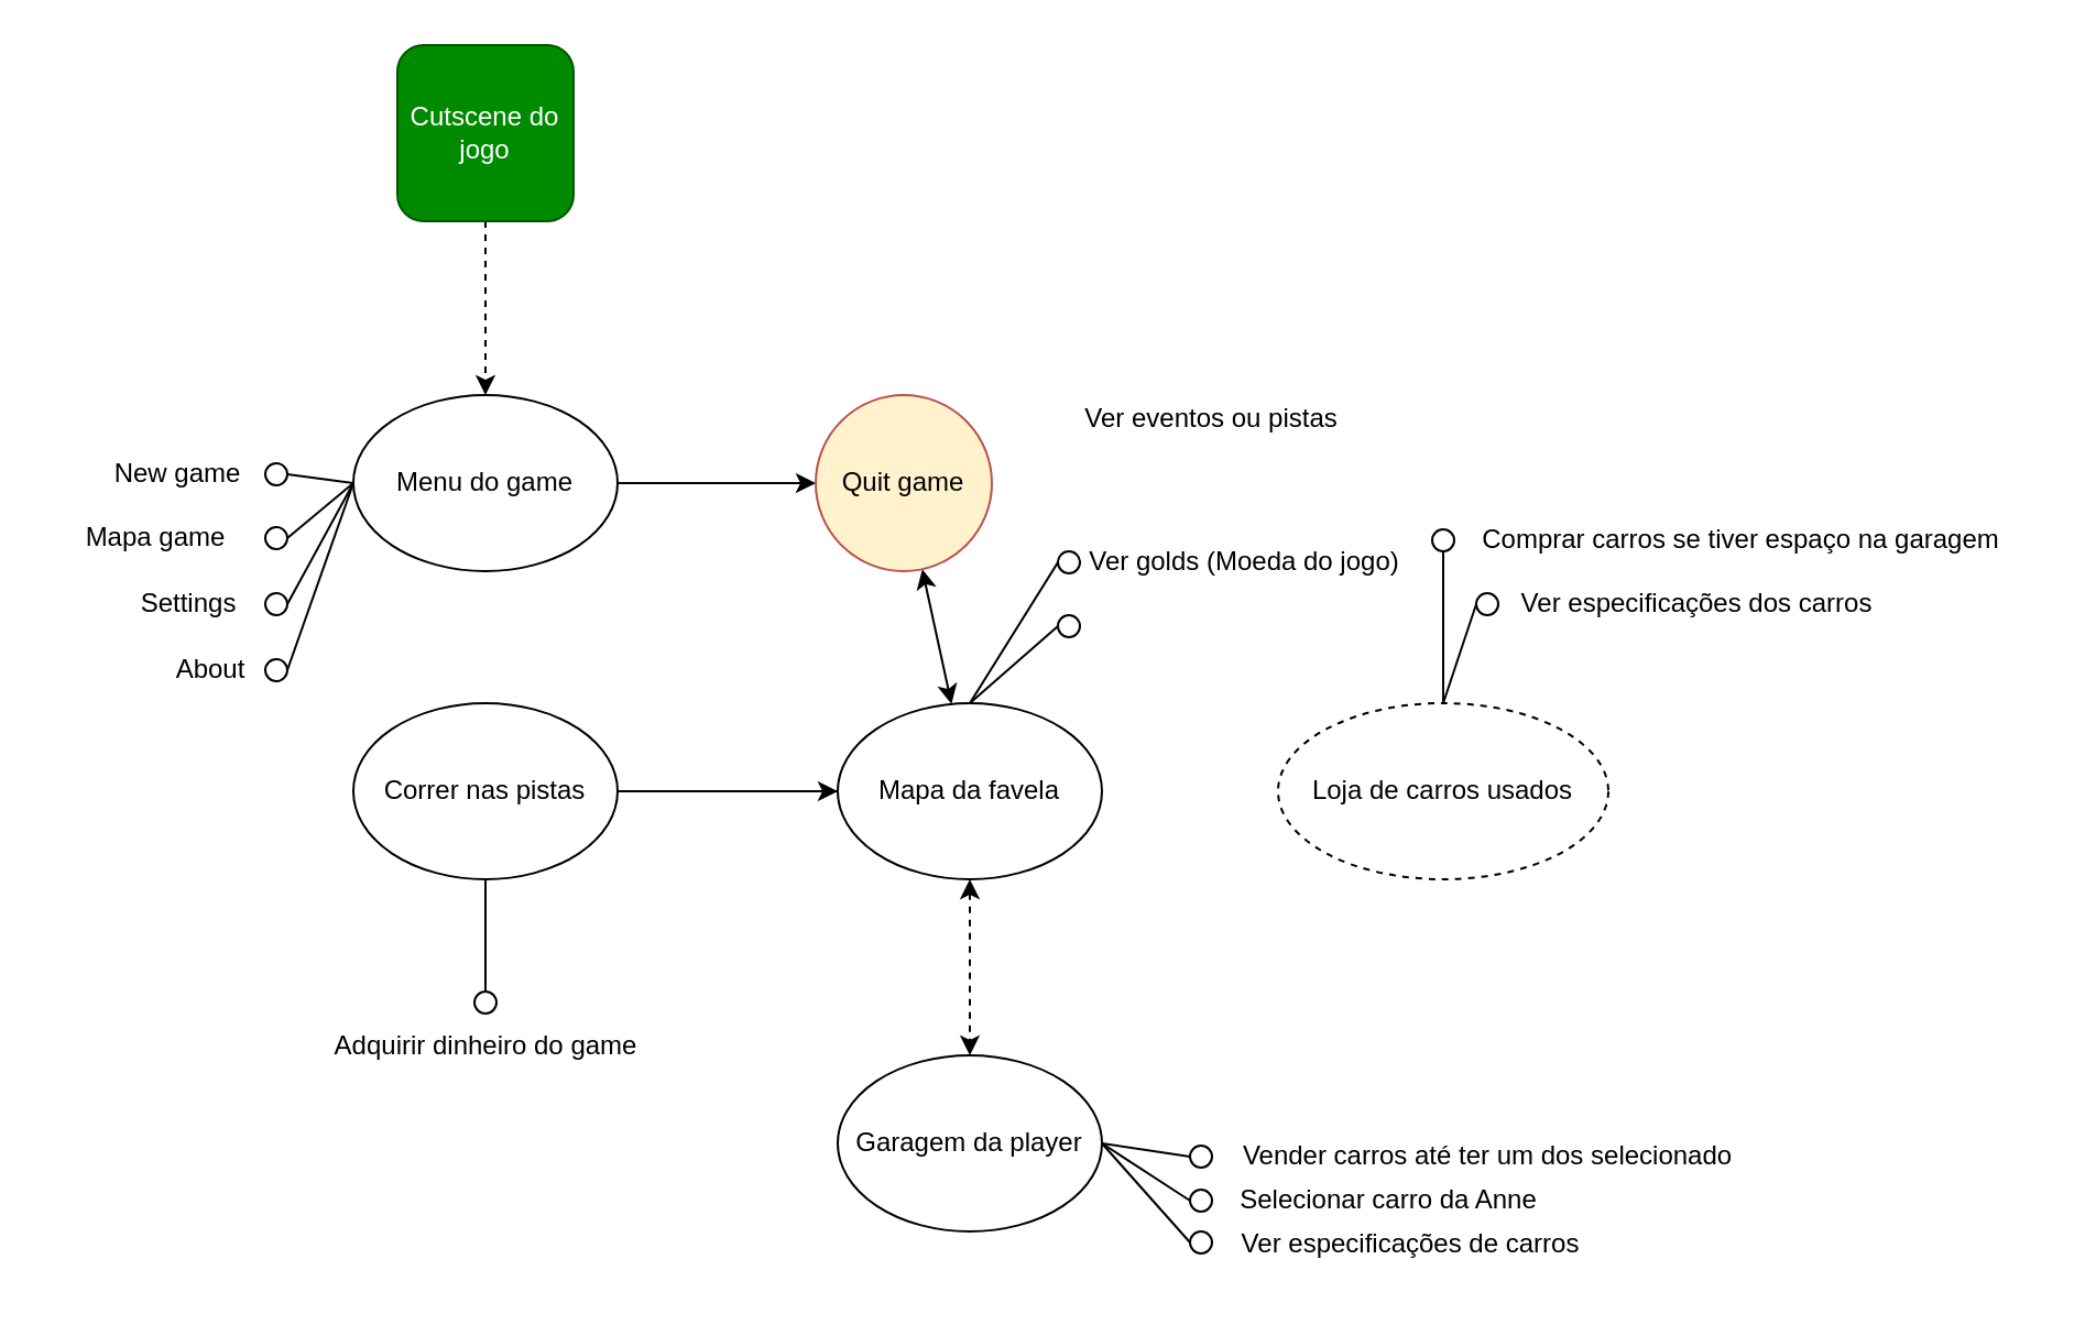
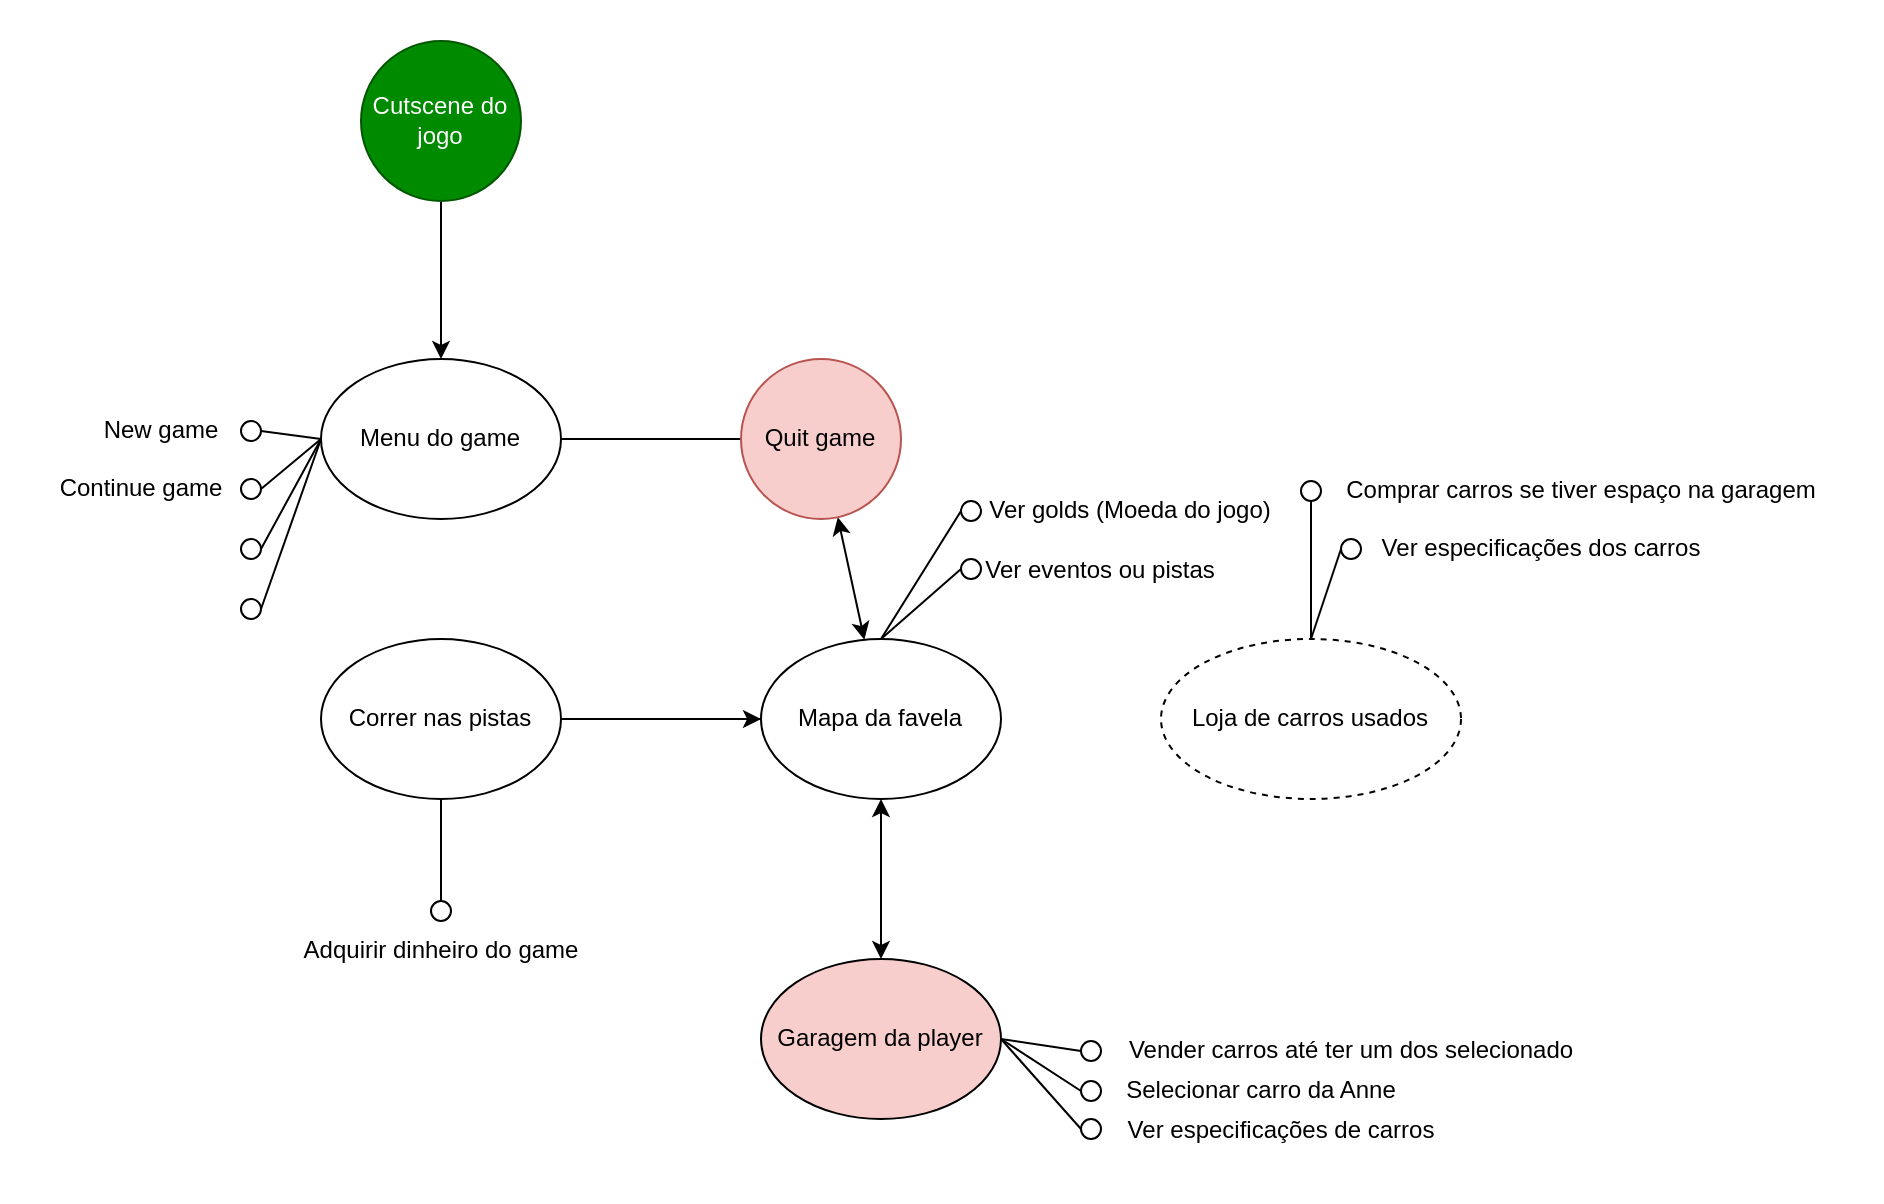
- <mxCell id="13" value="Cutscene do jogo" style="whiteSpace=wrap;html=1;aspect=fixed;fillColor=#008a00;strokeColor=#005700;fontColor=#ffffff;rounded=1;" parent="1" vertex="1"><mxGeometry x="180" y="20" width="80" height="80" as="geometry" /></mxCell>
+ <mxCell id="13" value="Cutscene do jogo" style="ellipse;whiteSpace=wrap;html=1;aspect=fixed;fillColor=#008a00;strokeColor=#005700;fontColor=#ffffff;" parent="1" vertex="1"><mxGeometry x="180" y="20" width="80" height="80" as="geometry" /></mxCell>
- <mxCell id="12" value="" style="edgeStyle=orthogonalEdgeStyle;rounded=0;orthogonalLoop=1;jettySize=auto;html=1;entryX=0.5;entryY=0;entryDx=0;entryDy=0;dashed=1;" parent="1" source="13" target="6" edge="1"><mxGeometry relative="1" as="geometry"><mxPoint x="220" y="120" as="targetPoint" /></mxGeometry></mxCell>
+ <mxCell id="12" value="" style="edgeStyle=orthogonalEdgeStyle;rounded=0;orthogonalLoop=1;jettySize=auto;html=1;entryX=0.5;entryY=0;entryDx=0;entryDy=0;" parent="1" source="13" target="6" edge="1"><mxGeometry relative="1" as="geometry"><mxPoint x="220" y="120" as="targetPoint" /></mxGeometry></mxCell>
- <mxCell id="50" value="Ver eventos ou pistas" style="text;html=1;align=center;verticalAlign=middle;whiteSpace=wrap;rounded=0;" parent="1" vertex="1"><mxGeometry x="490" y="175" width="120" height="30" as="geometry" /></mxCell>
+ <mxCell id="50" value="Ver eventos ou pistas" style="text;html=1;align=center;verticalAlign=middle;whiteSpace=wrap;rounded=0;" parent="1" vertex="1"><mxGeometry x="490" y="270" width="120" height="30" as="geometry" /></mxCell>
- <mxCell id="5" value="" style="edgeStyle=orthogonalEdgeStyle;rounded=0;orthogonalLoop=1;jettySize=auto;html=1;" parent="1" source="6" target="44" edge="1"><mxGeometry relative="1" as="geometry" /></mxCell>
+ <mxCell id="5" value="" style="edgeStyle=orthogonalEdgeStyle;rounded=0;orthogonalLoop=1;jettySize=auto;html=1;endArrow=none;" parent="1" source="6" target="44" edge="1"><mxGeometry relative="1" as="geometry" /></mxCell>
- <mxCell id="44" value="Quit game" style="ellipse;whiteSpace=wrap;html=1;rotation=0;fillColor=#fff2cc;strokeColor=#b85450;" parent="1" vertex="1"><mxGeometry x="370" y="179" width="80" height="80" as="geometry" /></mxCell>
+ <mxCell id="44" value="Quit game" style="ellipse;whiteSpace=wrap;html=1;rotation=0;fillColor=#f8cecc;strokeColor=#b85450;" parent="1" vertex="1"><mxGeometry x="370" y="179" width="80" height="80" as="geometry" /></mxCell>
- <mxCell id="35" value="Mapa game" style="text;html=1;align=center;verticalAlign=middle;resizable=0;points=[];autosize=1;strokeColor=none;fillColor=none;" parent="1" vertex="1"><mxGeometry x="20" y="229" width="100" height="30" as="geometry" /></mxCell>
+ <mxCell id="35" value="Continue game" style="text;html=1;align=center;verticalAlign=middle;resizable=0;points=[];autosize=1;strokeColor=none;fillColor=none;" parent="1" vertex="1"><mxGeometry x="20" y="229" width="100" height="30" as="geometry" /></mxCell>
- <mxCell id="36" value="Settings" style="text;html=1;align=center;verticalAlign=middle;resizable=0;points=[];autosize=1;strokeColor=none;fillColor=none;" parent="1" vertex="1"><mxGeometry x="50" y="259" width="70" height="30" as="geometry" /></mxCell>
- <mxCell id="37" value="About" style="text;html=1;align=center;verticalAlign=middle;resizable=0;points=[];autosize=1;strokeColor=none;fillColor=none;" parent="1" vertex="1"><mxGeometry x="70" y="289" width="50" height="30" as="geometry" /></mxCell>
- <mxCell id="8" value="" style="edgeStyle=orthogonalEdgeStyle;rounded=0;orthogonalLoop=1;jettySize=auto;html=1;startArrow=classic;startFill=1;dashed=1;" parent="1" source="9" target="15" edge="1"><mxGeometry relative="1" as="geometry" /></mxCell>
+ <mxCell id="8" value="" style="edgeStyle=orthogonalEdgeStyle;rounded=0;orthogonalLoop=1;jettySize=auto;html=1;startArrow=classic;startFill=1;" parent="1" source="9" target="15" edge="1"><mxGeometry relative="1" as="geometry" /></mxCell>
- <mxCell id="15" value="Garagem da player" style="ellipse;whiteSpace=wrap;html=1;" parent="1" vertex="1"><mxGeometry x="380" y="479" width="120" height="80" as="geometry" /></mxCell>
+ <mxCell id="15" value="Garagem da player" style="ellipse;whiteSpace=wrap;html=1;fillColor=#f8cecc;" parent="1" vertex="1"><mxGeometry x="380" y="479" width="120" height="80" as="geometry" /></mxCell>
